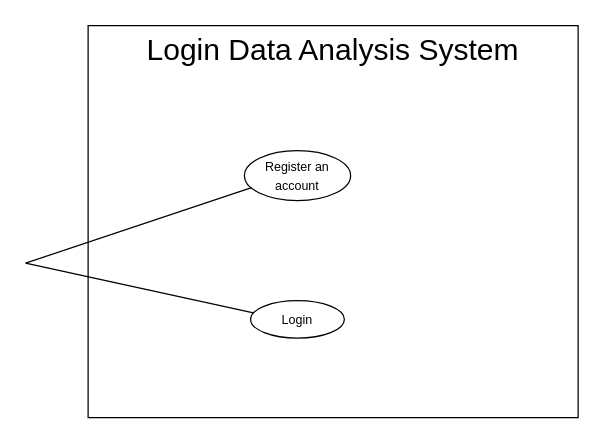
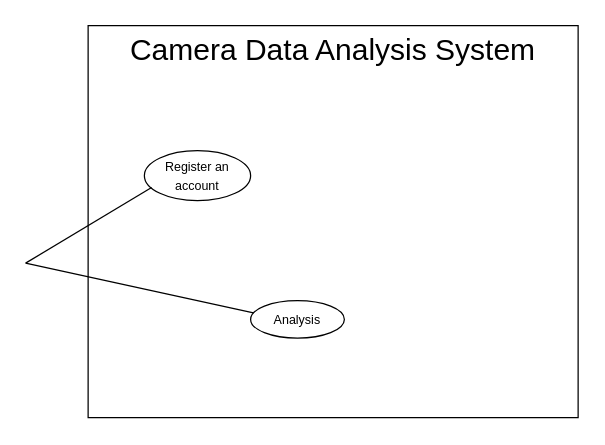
- <mxCell id="3" value="&lt;font style=&quot;font-size: 24px&quot;&gt;Login Data Analysis System&lt;/font&gt;" style="text;html=1;strokeColor=none;fillColor=none;align=center;verticalAlign=middle;whiteSpace=wrap;rounded=0;" parent="1" vertex="1"><mxGeometry x="101" y="30" width="330" height="20" as="geometry" /></mxCell>
+ <mxCell id="3" value="&lt;font style=&quot;font-size: 24px&quot;&gt;Camera Data Analysis System&lt;/font&gt;" style="text;html=1;strokeColor=none;fillColor=none;align=center;verticalAlign=middle;whiteSpace=wrap;rounded=0;" parent="1" vertex="1"><mxGeometry x="101" y="30" width="330" height="20" as="geometry" /></mxCell>
- <mxCell id="5" value="&lt;font style=&quot;font-size: 10px&quot;&gt;Register an account&lt;/font&gt;" style="ellipse;whiteSpace=wrap;html=1;fillColor=#ffffff;gradientColor=none;" parent="1" vertex="1"><mxGeometry x="195" y="120" width="85" height="40" as="geometry" /></mxCell>
+ <mxCell id="5" value="&lt;font style=&quot;font-size: 10px&quot;&gt;Register an account&lt;/font&gt;" style="ellipse;whiteSpace=wrap;html=1;fillColor=#ffffff;gradientColor=none;" parent="1" vertex="1"><mxGeometry x="115" y="120" width="85" height="40" as="geometry" /></mxCell>
- <mxCell id="4" value="&lt;font style=&quot;font-size: 10px&quot;&gt;Login&lt;/font&gt;" style="ellipse;whiteSpace=wrap;html=1;fillColor=#ffffff;gradientColor=none;" parent="1" vertex="1"><mxGeometry x="200" y="240" width="75" height="30" as="geometry" /></mxCell>
+ <mxCell id="4" value="&lt;font style=&quot;font-size: 10px&quot;&gt;Analysis&lt;/font&gt;" style="ellipse;whiteSpace=wrap;html=1;fillColor=#ffffff;gradientColor=none;" parent="1" vertex="1"><mxGeometry x="200" y="240" width="75" height="30" as="geometry" /></mxCell>
